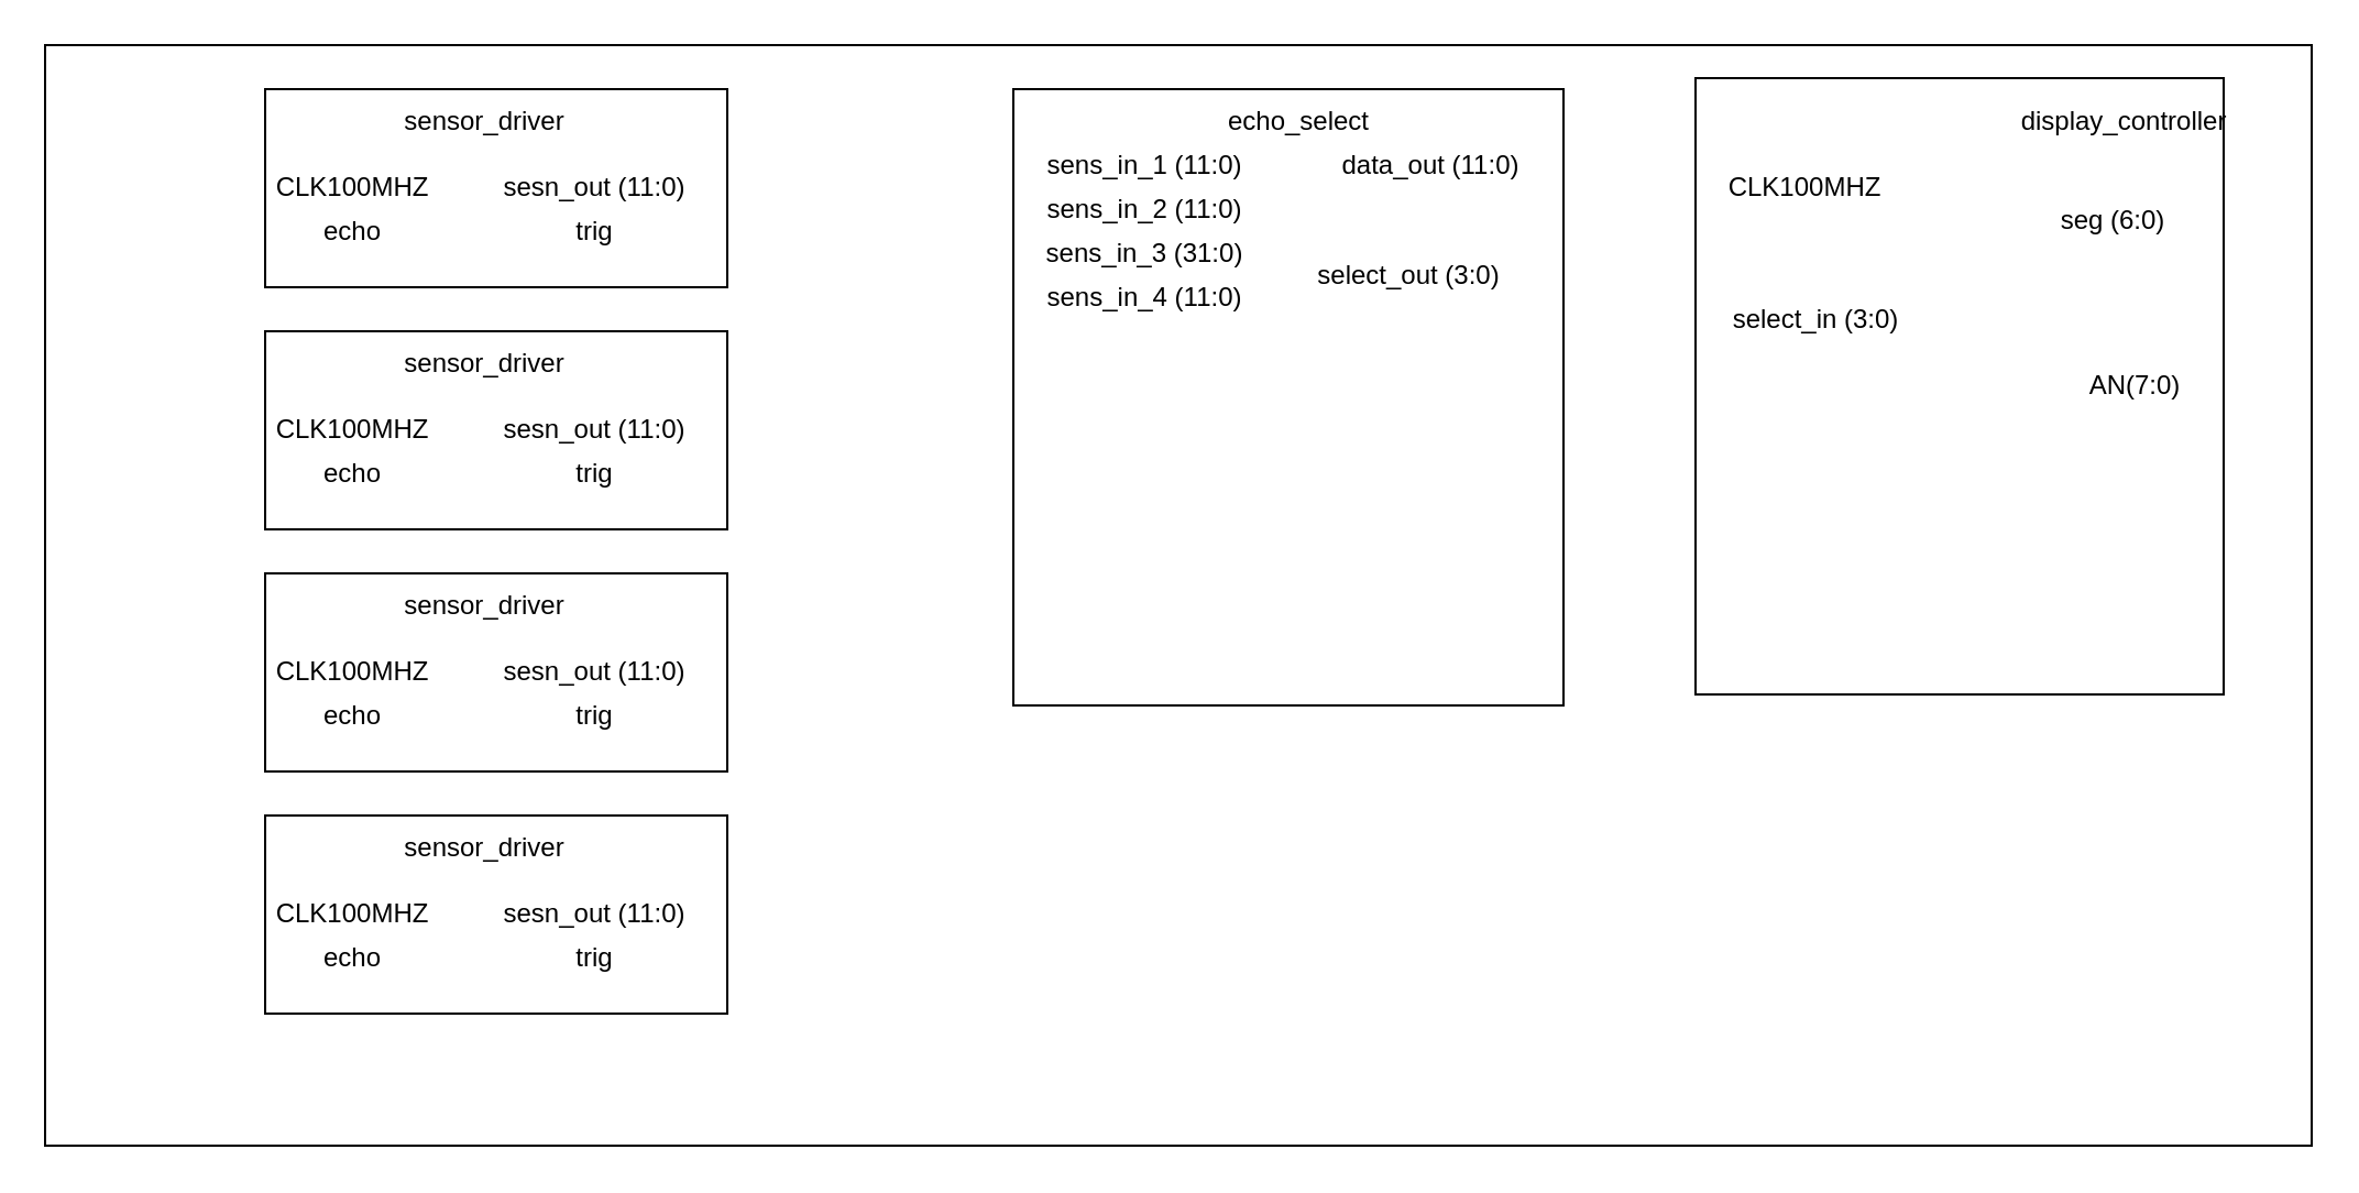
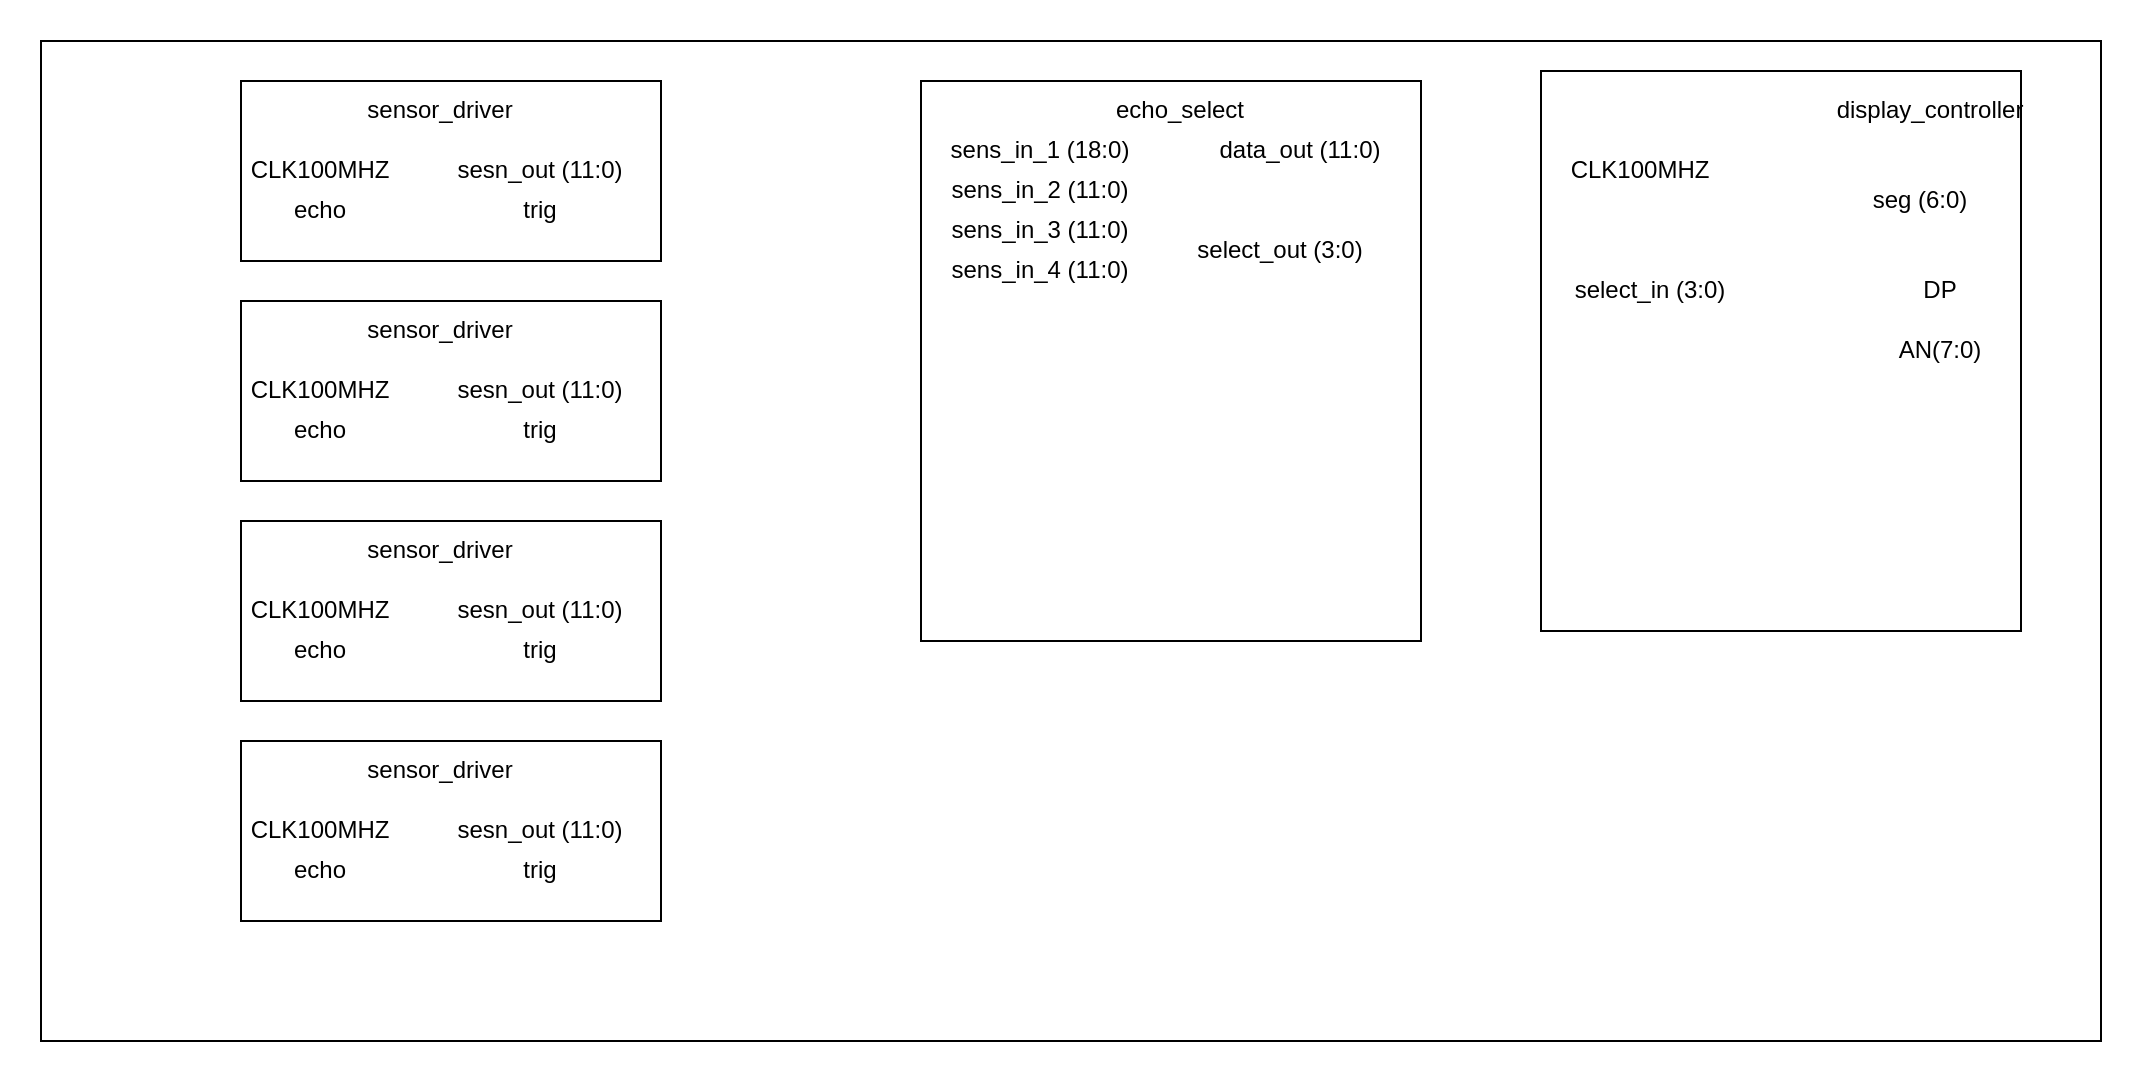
- <mxCell id="11" value="&lt;span style=&quot;color: light-dark(rgb(0, 0, 0), rgb(0, 0, 0));&quot;&gt;sens_in_1 (11:0)&lt;/span&gt;" style="text;html=1;align=center;verticalAlign=middle;whiteSpace=wrap;rounded=0;" parent="1" vertex="1"><mxGeometry x="470" y="60" width="100" height="30" as="geometry" /></mxCell>
+ <mxCell id="11" value="&lt;span style=&quot;color: light-dark(rgb(0, 0, 0), rgb(0, 0, 0));&quot;&gt;sens_in_1 (18:0)&lt;/span&gt;" style="text;html=1;align=center;verticalAlign=middle;whiteSpace=wrap;rounded=0;" parent="1" vertex="1"><mxGeometry x="470" y="60" width="100" height="30" as="geometry" /></mxCell>
- <mxCell id="13" value="&lt;span style=&quot;color: light-dark(rgb(0, 0, 0), rgb(0, 0, 0));&quot;&gt;sens_in_3 (31:0)&lt;/span&gt;" style="text;html=1;align=center;verticalAlign=middle;whiteSpace=wrap;rounded=0;" parent="1" vertex="1"><mxGeometry x="470" y="100" width="100" height="30" as="geometry" /></mxCell>
+ <mxCell id="13" value="&lt;span style=&quot;color: light-dark(rgb(0, 0, 0), rgb(0, 0, 0));&quot;&gt;sens_in_3 (11:0)&lt;/span&gt;" style="text;html=1;align=center;verticalAlign=middle;whiteSpace=wrap;rounded=0;" parent="1" vertex="1"><mxGeometry x="470" y="100" width="100" height="30" as="geometry" /></mxCell>
+ <mxCell id="8" value="&lt;span style=&quot;color: light-dark(rgb(0, 0, 0), rgb(0, 0, 0));&quot;&gt;DP&lt;/span&gt;" style="text;html=1;align=center;verticalAlign=middle;whiteSpace=wrap;rounded=0;" parent="1" vertex="1"><mxGeometry x="930" y="130" width="80" height="30" as="geometry" /></mxCell>
